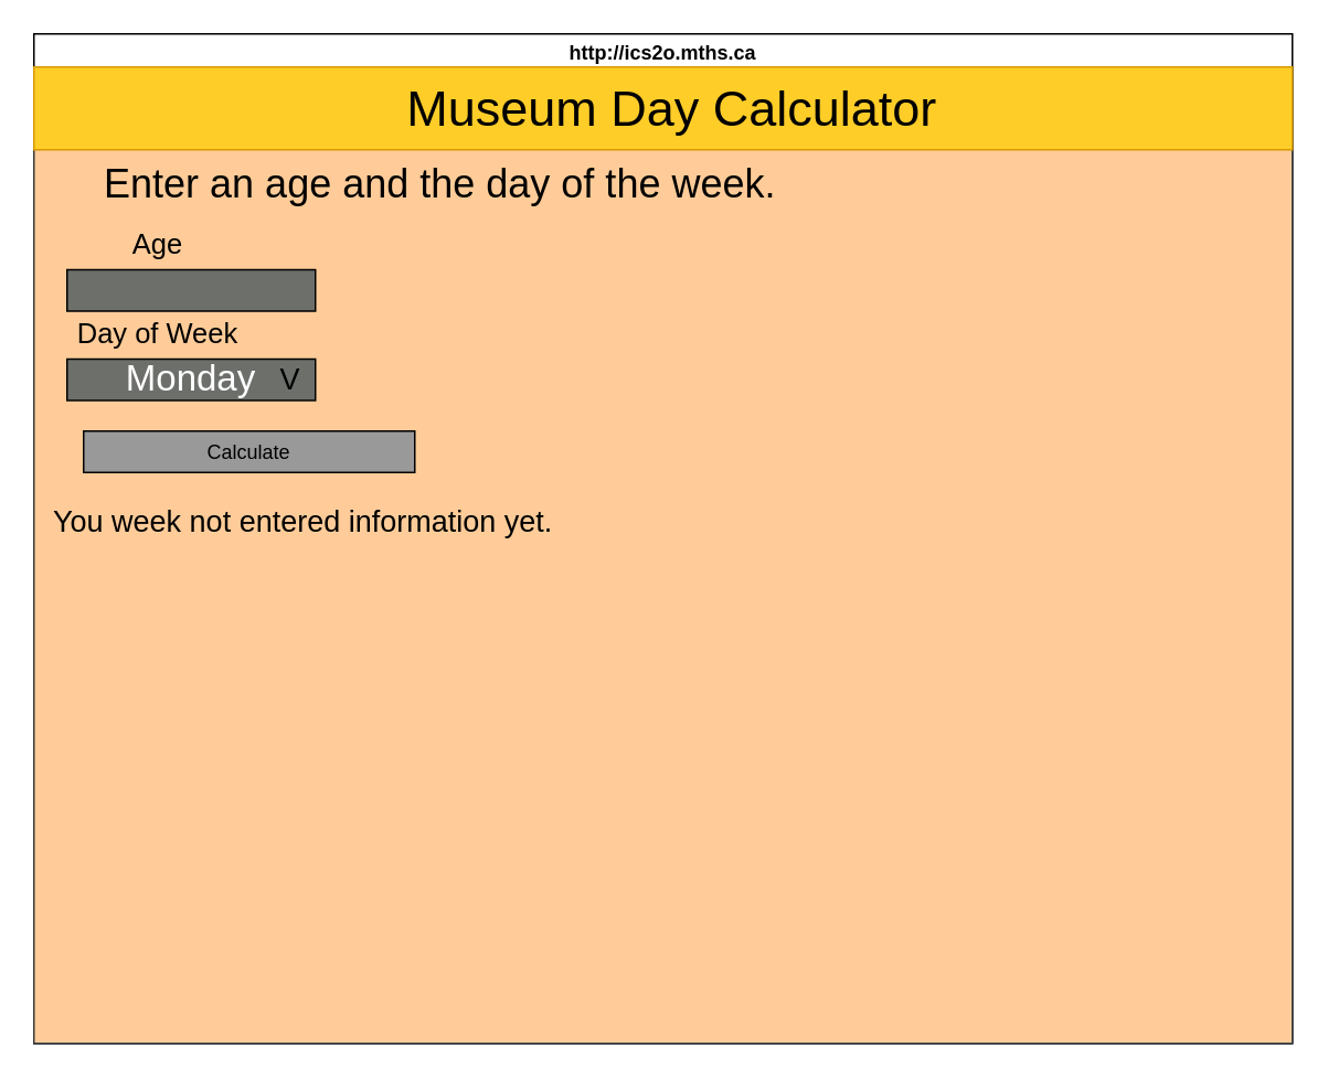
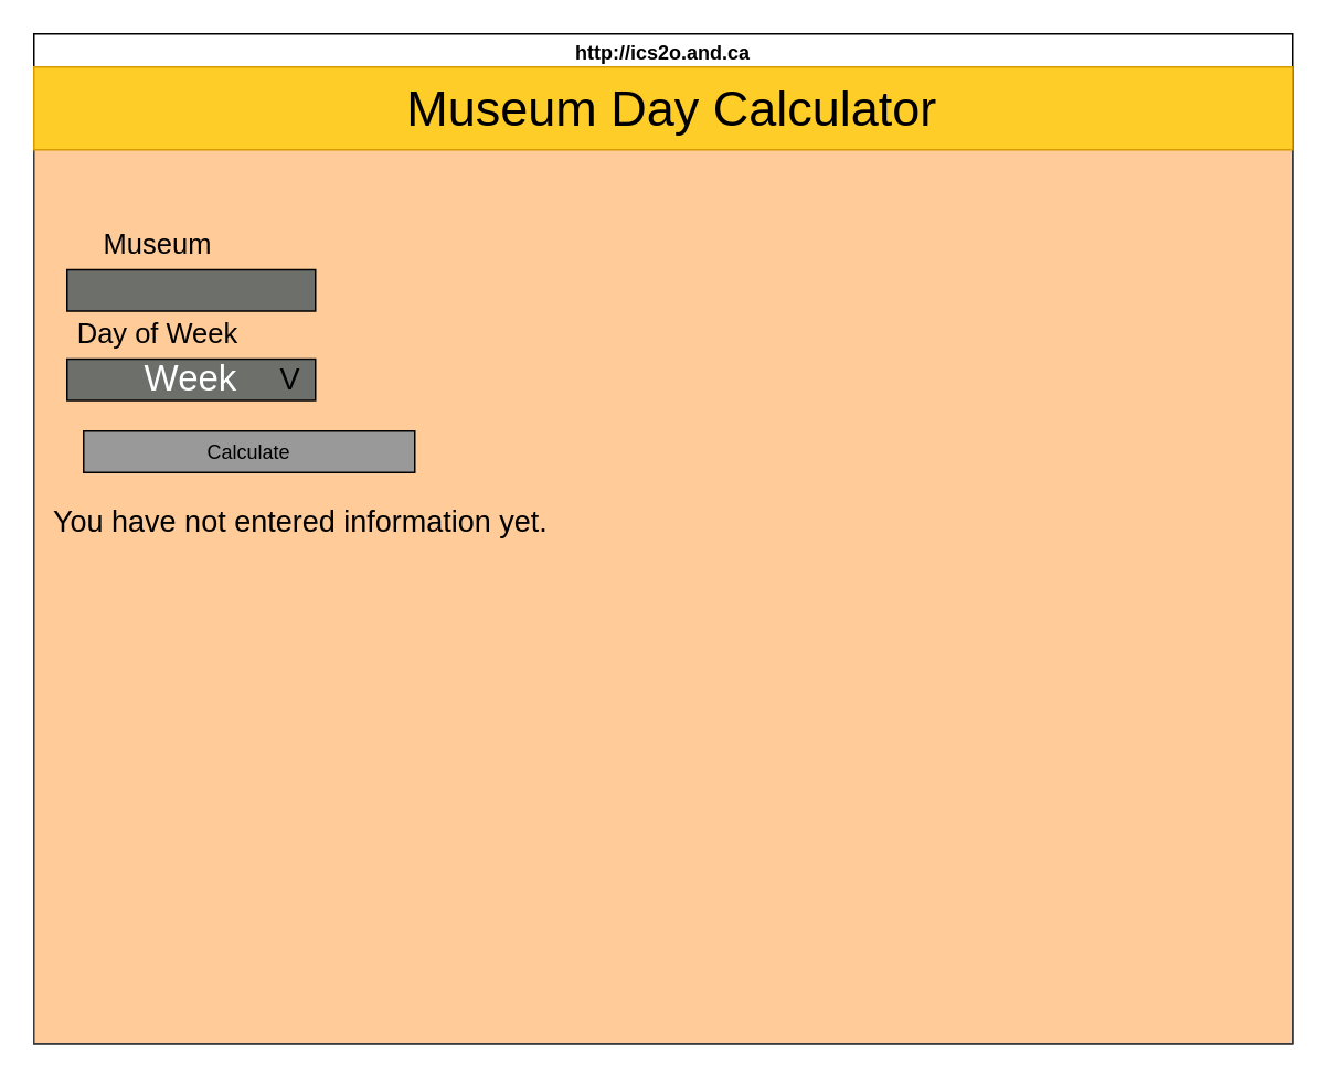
- <mxCell id="2" value="http://ics2o.mths.ca" style="swimlane;whiteSpace=wrap;html=1;strokeColor=#000000;strokeWidth=1;gradientColor=none;perimeterSpacing=0;glass=0;labelBackgroundColor=none;labelBorderColor=none;" parent="1" vertex="1"><mxGeometry x="20" y="20" width="760" height="610" as="geometry" /></mxCell>
+ <mxCell id="2" value="http://ics2o.and.ca" style="swimlane;whiteSpace=wrap;html=1;strokeColor=#000000;strokeWidth=1;gradientColor=none;perimeterSpacing=0;glass=0;labelBackgroundColor=none;labelBorderColor=none;" parent="1" vertex="1"><mxGeometry x="20" y="20" width="760" height="610" as="geometry" /></mxCell>
- <mxCell id="6" value="&lt;span style=&quot;font-size: 24px;&quot;&gt;Enter an age and the day of the week.&lt;/span&gt;" style="text;html=1;align=center;verticalAlign=middle;resizable=0;points=[];autosize=1;fontSize=26;fontColor=#000000;" parent="2" vertex="1"><mxGeometry x="30" y="70" width="430" height="40" as="geometry" /></mxCell>
- <mxCell id="7" value="&lt;span style=&quot;font-size: 17px;&quot;&gt;Age&lt;/span&gt;" style="text;align=center;html=1;verticalAlign=middle;whiteSpace=wrap;rounded=0;fontColor=#000000;" parent="2" vertex="1"><mxGeometry x="20" y="112.5" width="110" height="30" as="geometry" /></mxCell>
+ <mxCell id="7" value="&lt;span style=&quot;font-size: 17px;&quot;&gt;Museum&lt;/span&gt;" style="text;align=center;html=1;verticalAlign=middle;whiteSpace=wrap;rounded=0;fontColor=#000000;" parent="2" vertex="1"><mxGeometry x="20" y="112.5" width="110" height="30" as="geometry" /></mxCell>
- <mxCell id="11" value="&lt;font color=&quot;#ffffff&quot;&gt;Monday&lt;/font&gt;" style="whiteSpace=wrap;html=1;glass=0;labelBackgroundColor=none;labelBorderColor=none;fontSize=22;fontColor=#000000;fillColor=#6D6F6B;gradientColor=none;" parent="1" vertex="1"><mxGeometry x="40" y="216.5" width="150" height="25" as="geometry" /></mxCell>
+ <mxCell id="11" value="&lt;font color=&quot;#ffffff&quot;&gt;Week&lt;/font&gt;" style="whiteSpace=wrap;html=1;glass=0;labelBackgroundColor=none;labelBorderColor=none;fontSize=22;fontColor=#000000;fillColor=#6D6F6B;gradientColor=none;" parent="1" vertex="1"><mxGeometry x="40" y="216.5" width="150" height="25" as="geometry" /></mxCell>
- <mxCell id="9" value="You week not entered information yet." style="text;strokeColor=none;align=left;fillColor=none;html=1;verticalAlign=middle;whiteSpace=wrap;rounded=0;fontSize=18;fontColor=#000000;" parent="2" vertex="1"><mxGeometry x="10" y="280" width="530" height="30" as="geometry" /></mxCell>
+ <mxCell id="9" value="You have not entered information yet." style="text;strokeColor=none;align=left;fillColor=none;html=1;verticalAlign=middle;whiteSpace=wrap;rounded=0;fontSize=18;fontColor=#000000;" parent="2" vertex="1"><mxGeometry x="10" y="280" width="530" height="30" as="geometry" /></mxCell>
